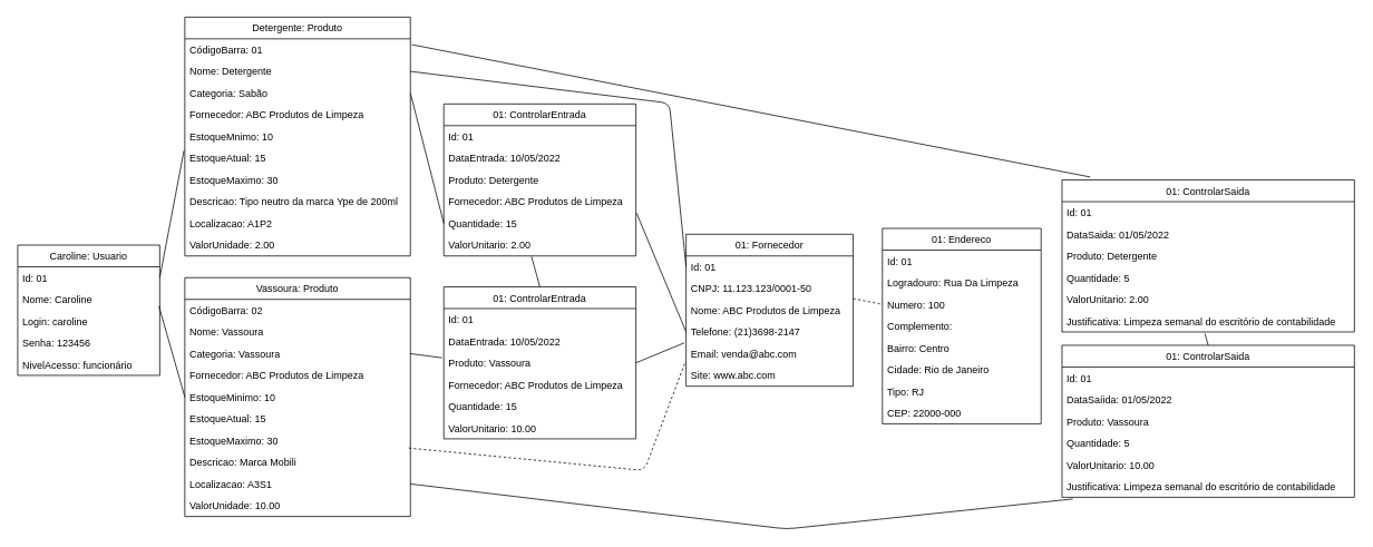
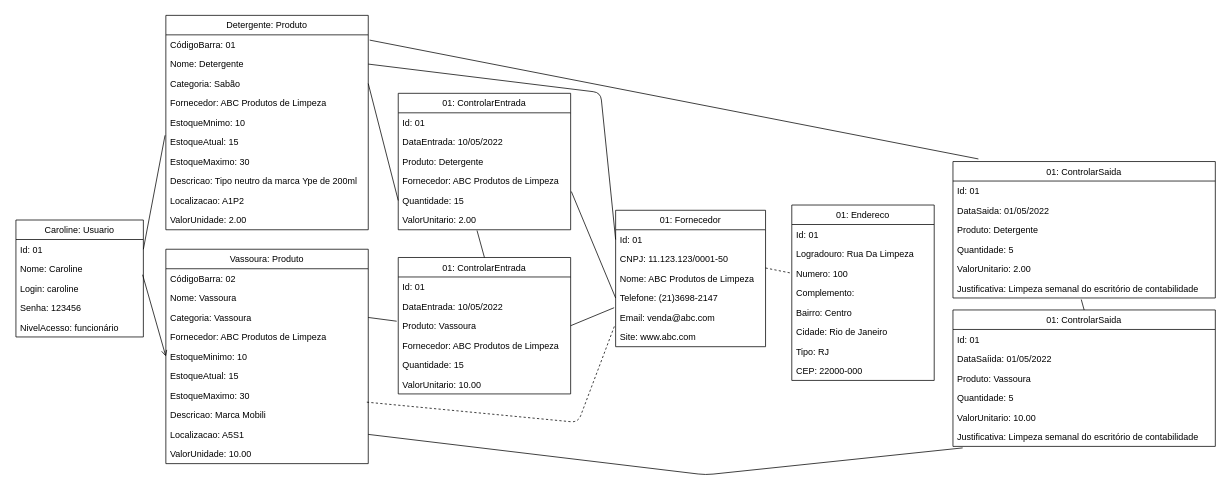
- <mxCell id="31" value="" style="endArrow=none;html=1;entryX=0;entryY=0.5;entryDx=0;entryDy=0;exitX=0.994;exitY=0.808;exitDx=0;exitDy=0;exitPerimeter=0;" parent="1" source="4" target="24" edge="1"><mxGeometry width="50" height="50" relative="1" as="geometry"><mxPoint x="140" y="603" as="sourcePoint" /><mxPoint x="190" y="553" as="targetPoint" /></mxGeometry></mxCell>
+ <mxCell id="31" value="" style="endArrow=open;html=1;entryX=0;entryY=0.5;entryDx=0;entryDy=0;exitX=0.994;exitY=0.808;exitDx=0;exitDy=0;exitPerimeter=0;" parent="1" source="4" target="24" edge="1"><mxGeometry width="50" height="50" relative="1" as="geometry"><mxPoint x="140" y="603" as="sourcePoint" /><mxPoint x="190" y="553" as="targetPoint" /></mxGeometry></mxCell>
- <mxCell id="28" value="Localizacao: A3S1" style="text;strokeColor=none;fillColor=none;align=left;verticalAlign=top;spacingLeft=4;spacingRight=4;overflow=hidden;rotatable=0;points=[[0,0.5],[1,0.5]];portConstraint=eastwest;" parent="19" vertex="1"><mxGeometry y="234" width="270" height="26" as="geometry" /></mxCell>
+ <mxCell id="28" value="Localizacao: A5S1" style="text;strokeColor=none;fillColor=none;align=left;verticalAlign=top;spacingLeft=4;spacingRight=4;overflow=hidden;rotatable=0;points=[[0,0.5],[1,0.5]];portConstraint=eastwest;" parent="19" vertex="1"><mxGeometry y="234" width="270" height="26" as="geometry" /></mxCell>
